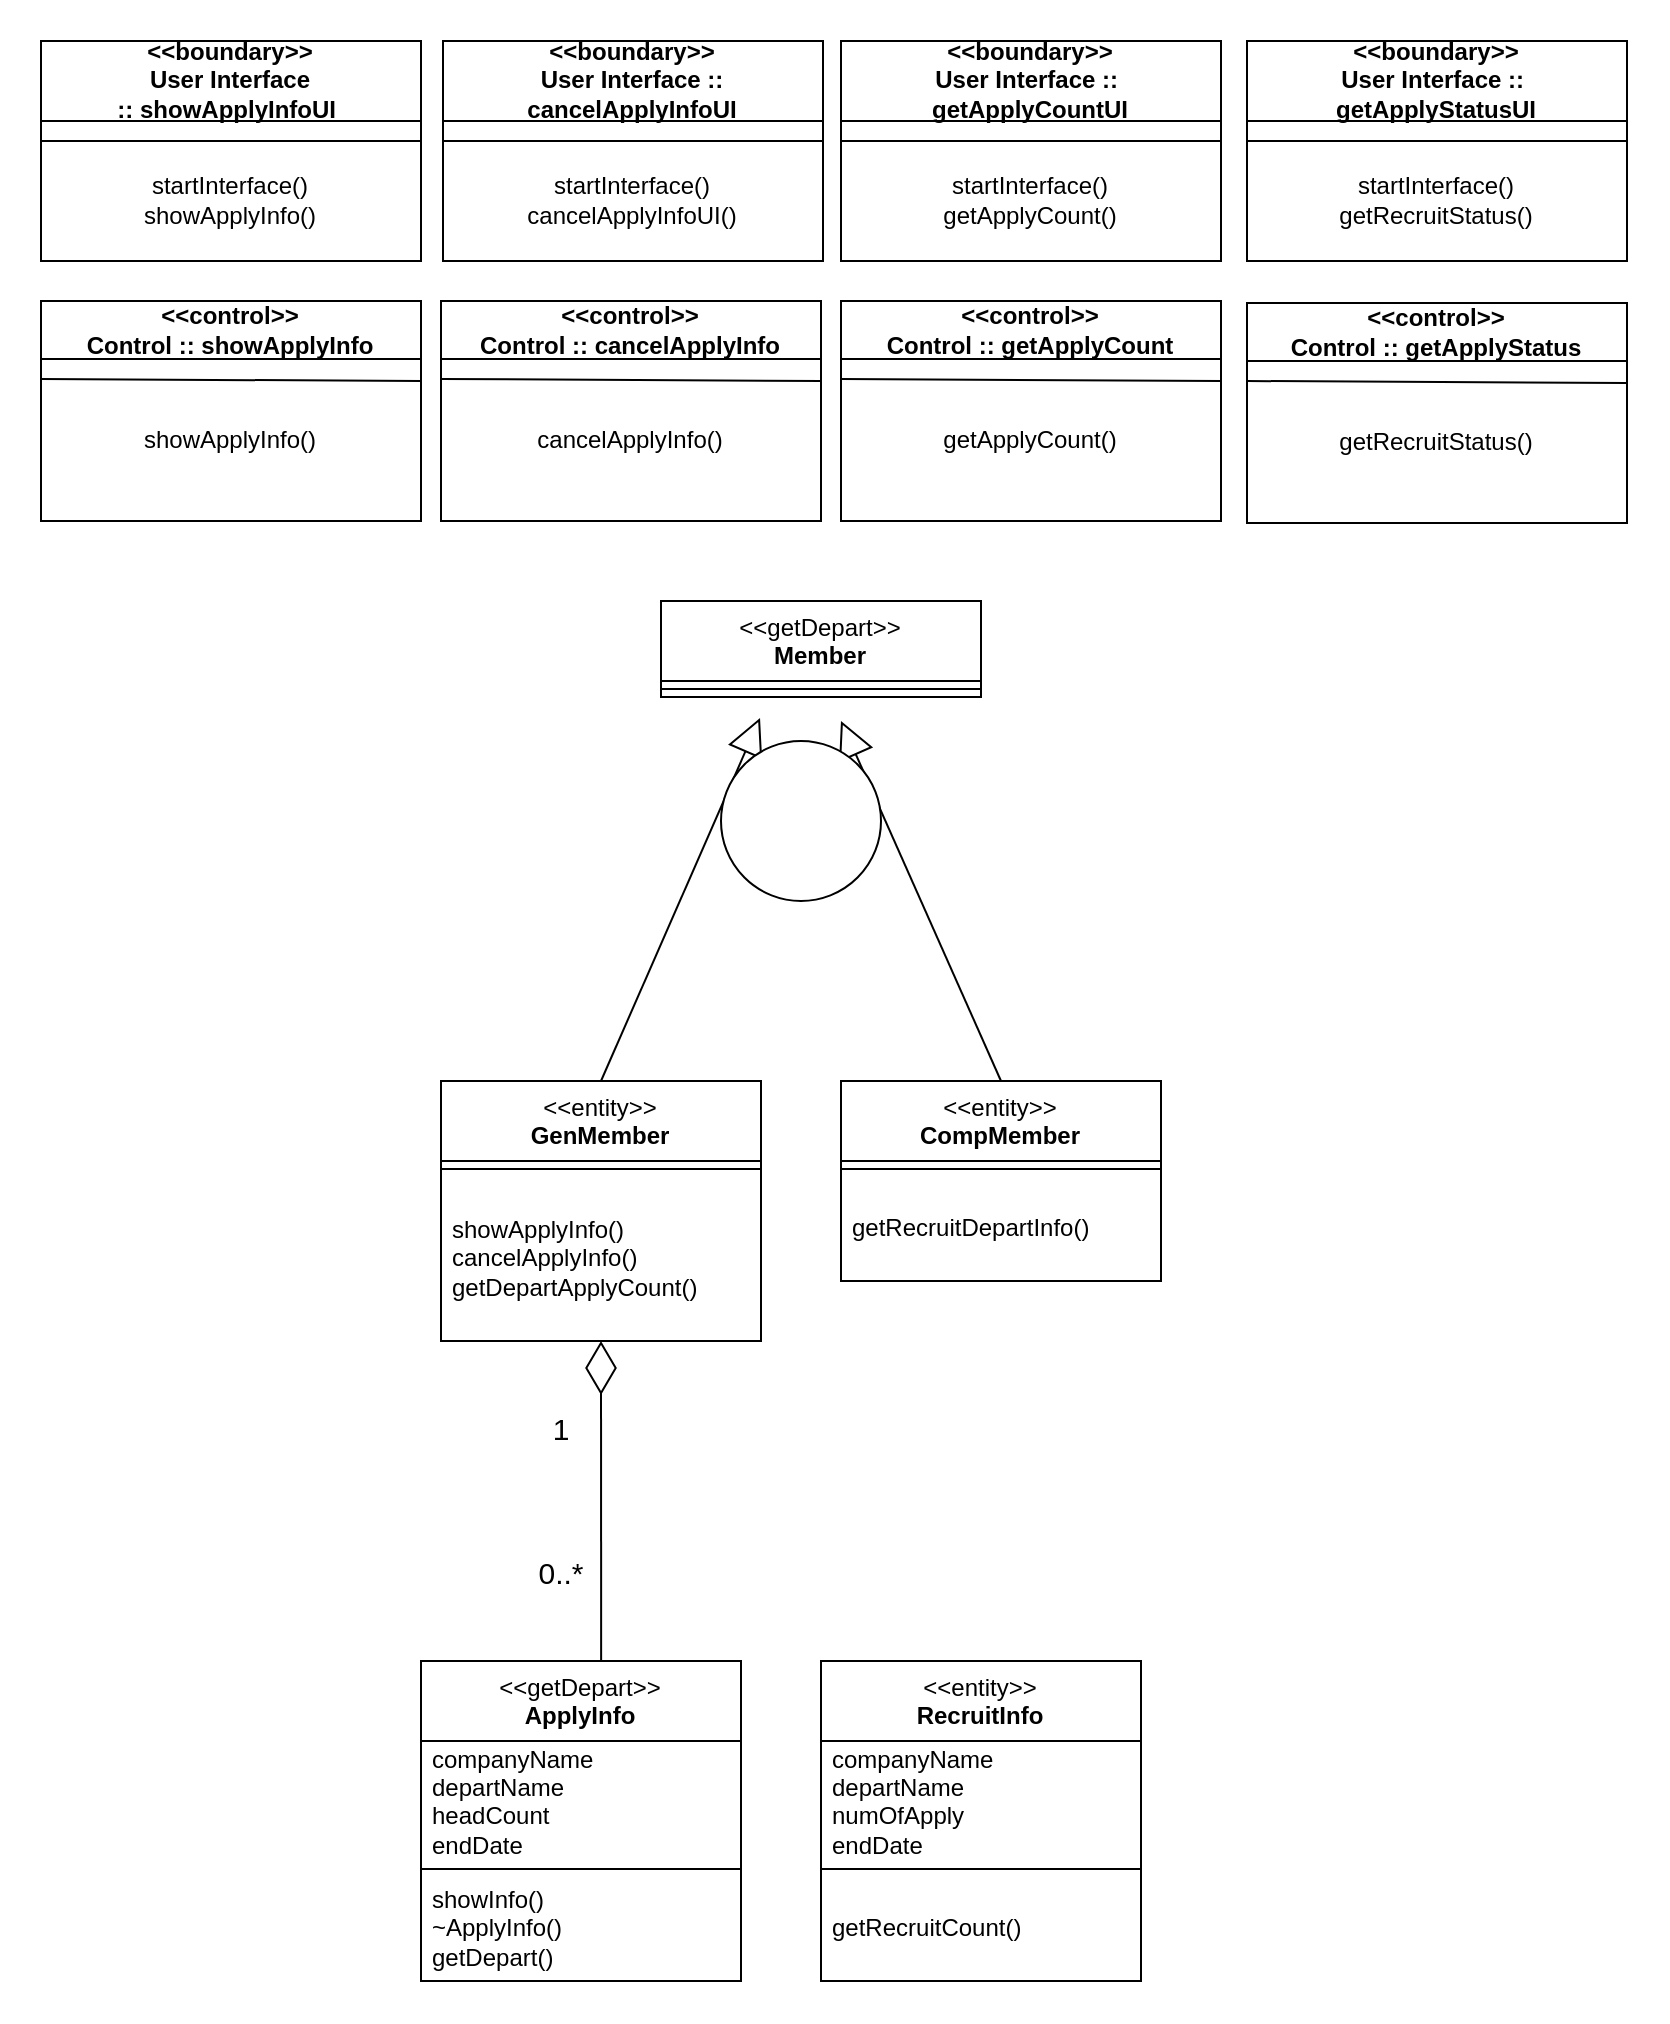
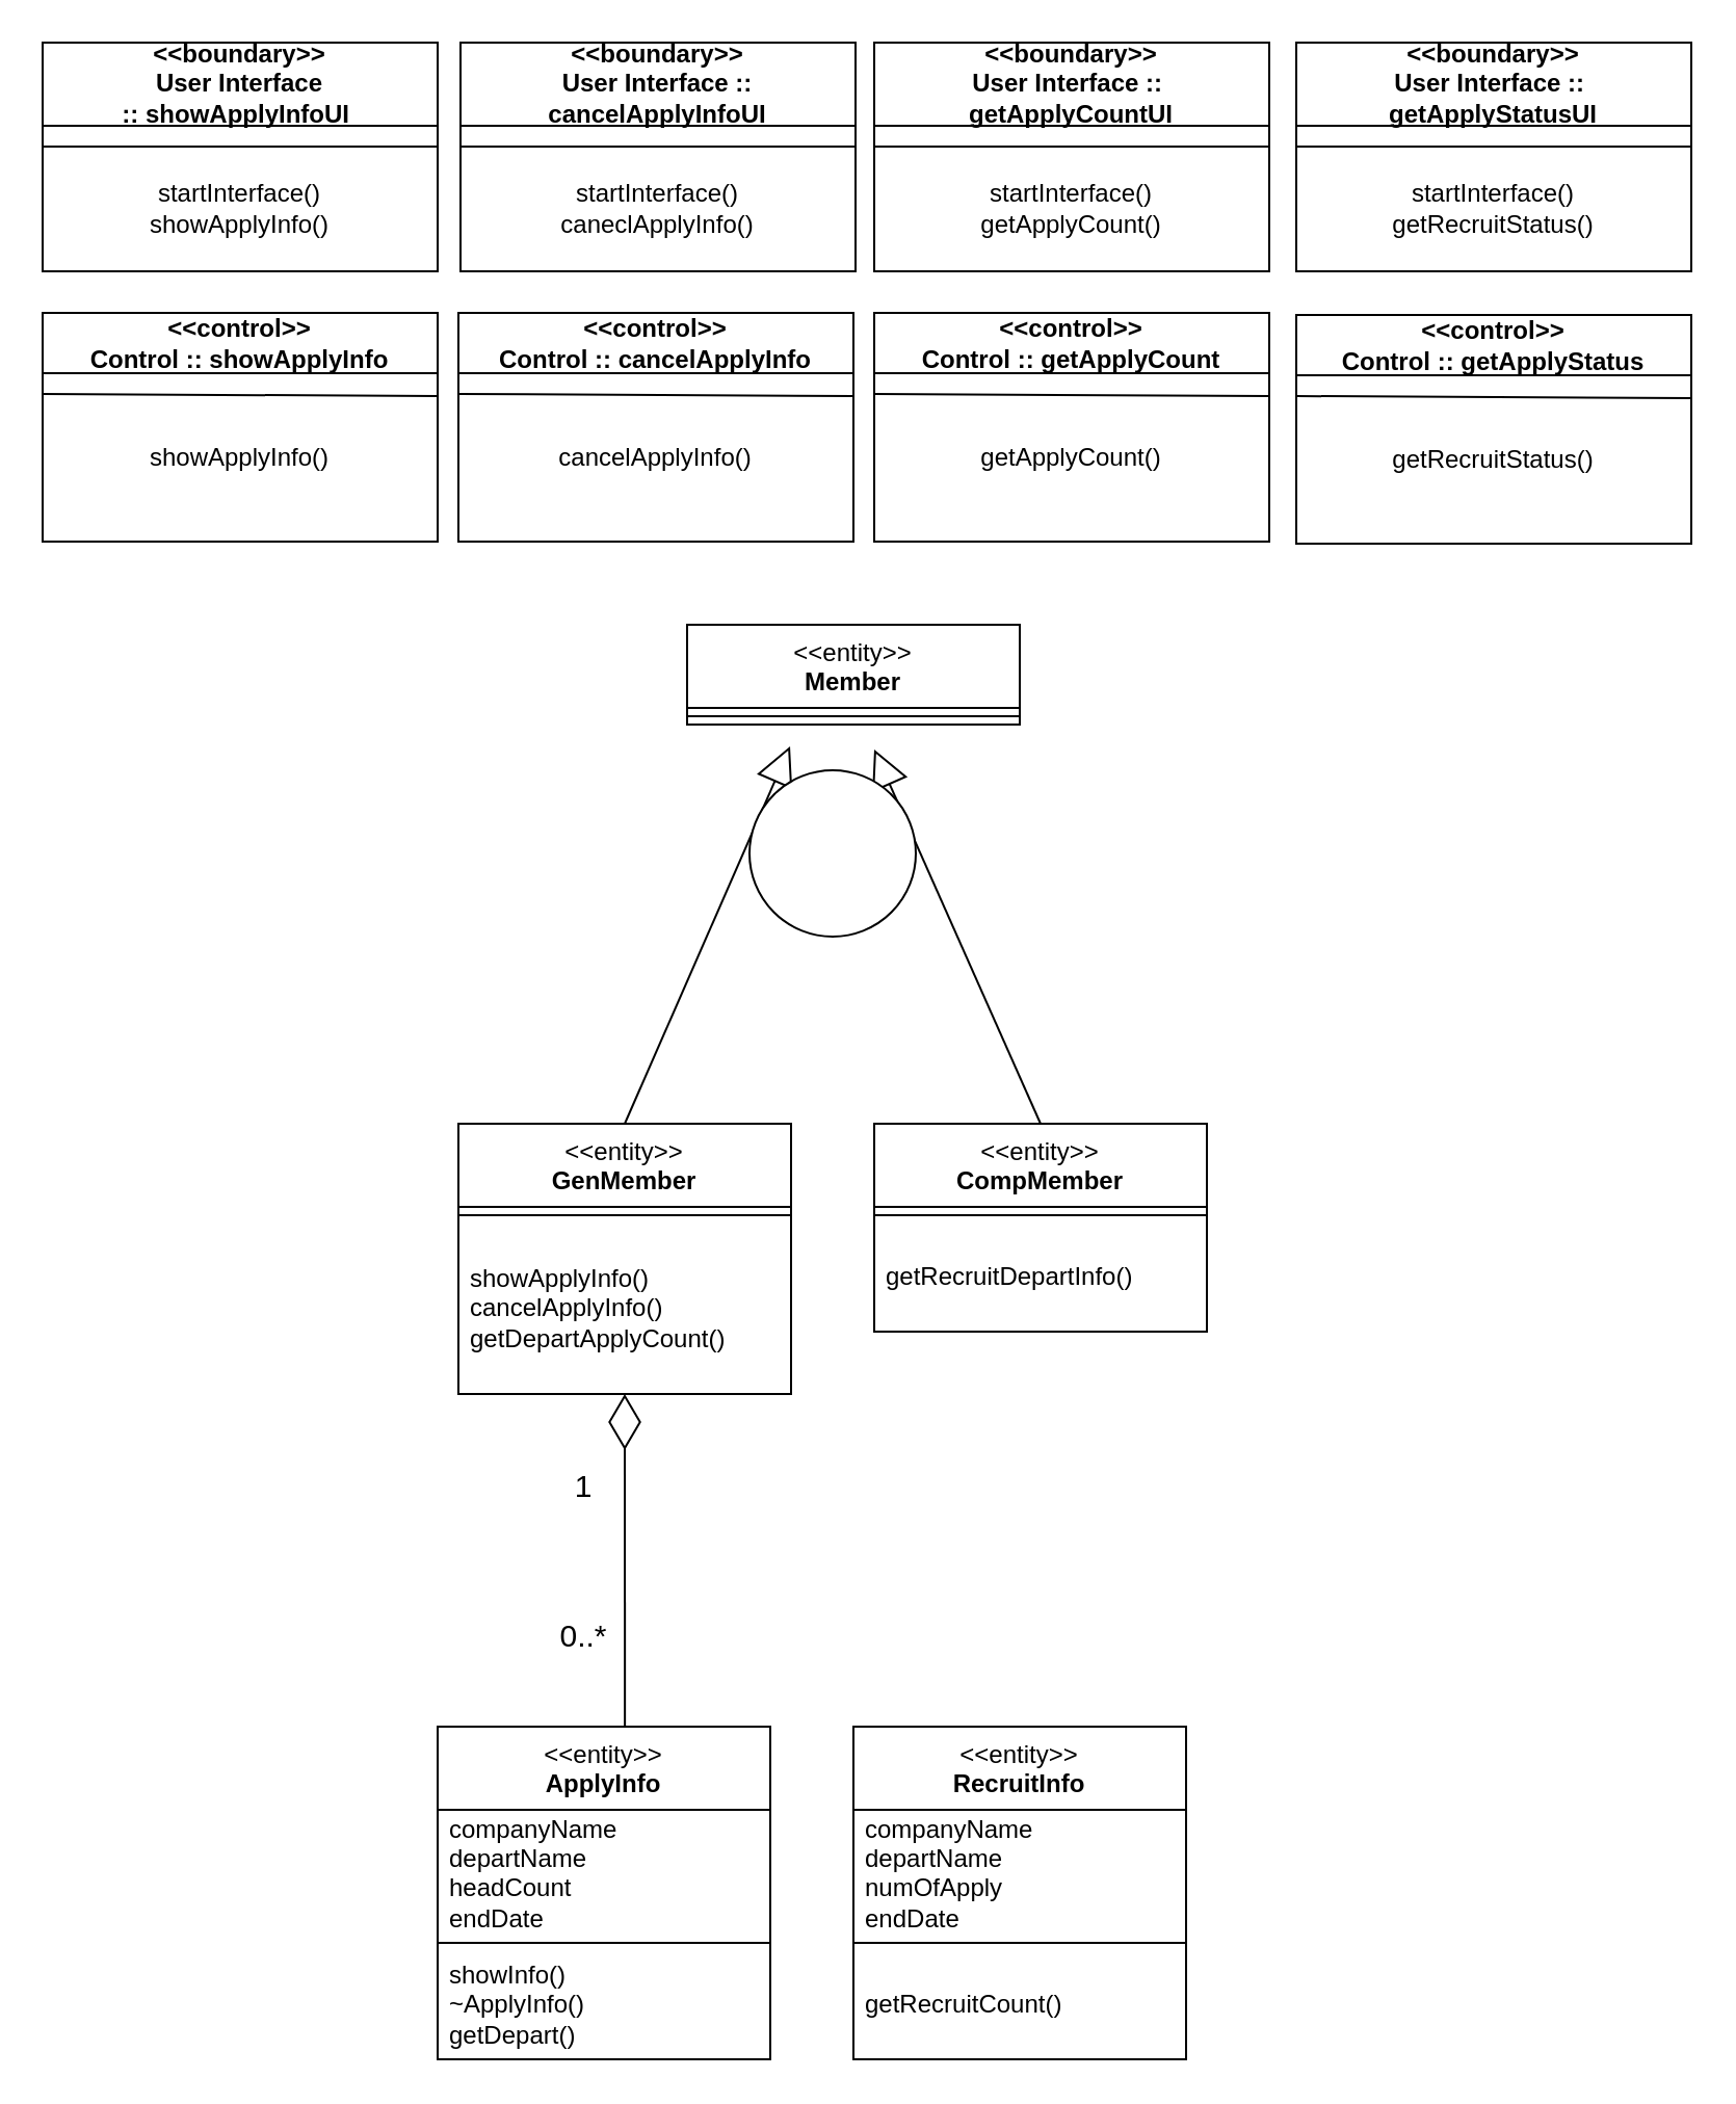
- <mxCell id="14" value="startInterface()&lt;br&gt;cancelApplyInfoUI()" style="text;html=1;strokeColor=none;fillColor=none;align=center;verticalAlign=middle;whiteSpace=wrap;rounded=0;" vertex="1" parent="10"><mxGeometry y="50" width="190" height="60" as="geometry" /></mxCell>
+ <mxCell id="14" value="startInterface()&lt;br&gt;caneclApplyInfo()" style="text;html=1;strokeColor=none;fillColor=none;align=center;verticalAlign=middle;whiteSpace=wrap;rounded=0;" vertex="1" parent="10"><mxGeometry y="50" width="190" height="60" as="geometry" /></mxCell>
- <mxCell id="34" value="&amp;lt;&amp;lt;getDepart&amp;gt;&amp;gt;&lt;br&gt;&lt;b&gt;Member&lt;/b&gt;" style="swimlane;fontStyle=0;align=center;verticalAlign=top;childLayout=stackLayout;horizontal=1;startSize=40;horizontalStack=0;resizeParent=1;resizeParentMax=0;resizeLast=0;collapsible=0;marginBottom=0;html=1;whiteSpace=wrap;" vertex="1" parent="1"><mxGeometry x="330" y="300" width="160" height="48" as="geometry" /></mxCell>
+ <mxCell id="34" value="&amp;lt;&amp;lt;entity&amp;gt;&amp;gt;&lt;br&gt;&lt;b&gt;Member&lt;/b&gt;" style="swimlane;fontStyle=0;align=center;verticalAlign=top;childLayout=stackLayout;horizontal=1;startSize=40;horizontalStack=0;resizeParent=1;resizeParentMax=0;resizeLast=0;collapsible=0;marginBottom=0;html=1;whiteSpace=wrap;" vertex="1" parent="1"><mxGeometry x="330" y="300" width="160" height="48" as="geometry" /></mxCell>
- <mxCell id="48" value="&amp;lt;&amp;lt;getDepart&amp;gt;&amp;gt;&lt;br&gt;&lt;b&gt;ApplyInfo&lt;/b&gt;" style="swimlane;fontStyle=0;align=center;verticalAlign=top;childLayout=stackLayout;horizontal=1;startSize=40;horizontalStack=0;resizeParent=1;resizeParentMax=0;resizeLast=0;collapsible=0;marginBottom=0;html=1;whiteSpace=wrap;" vertex="1" parent="1"><mxGeometry x="210" y="830" width="160" height="160" as="geometry" /></mxCell>
+ <mxCell id="48" value="&amp;lt;&amp;lt;entity&amp;gt;&amp;gt;&lt;br&gt;&lt;b&gt;ApplyInfo&lt;/b&gt;" style="swimlane;fontStyle=0;align=center;verticalAlign=top;childLayout=stackLayout;horizontal=1;startSize=40;horizontalStack=0;resizeParent=1;resizeParentMax=0;resizeLast=0;collapsible=0;marginBottom=0;html=1;whiteSpace=wrap;" vertex="1" parent="1"><mxGeometry x="210" y="830" width="160" height="160" as="geometry" /></mxCell>
